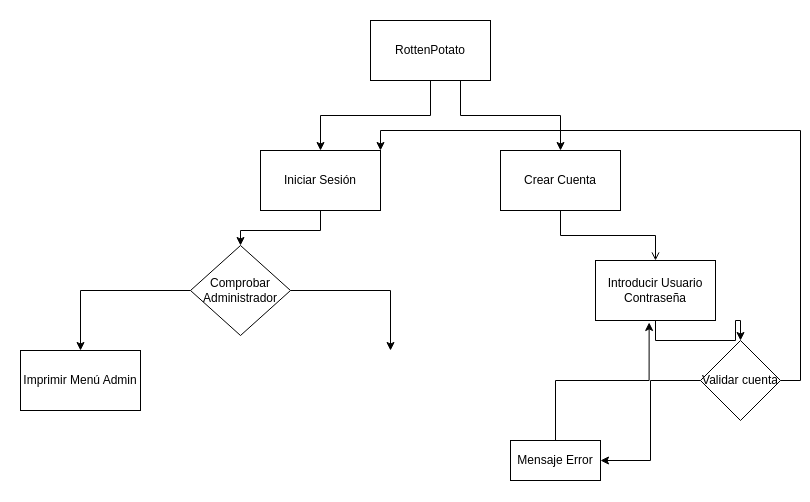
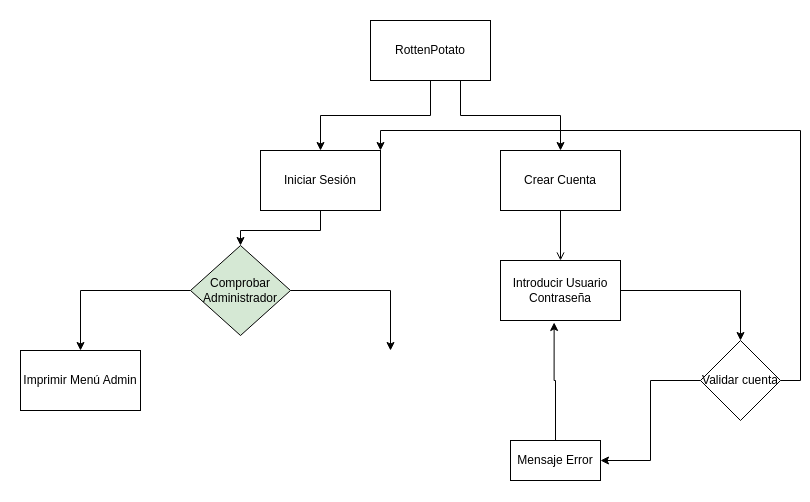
- <mxCell id="18" value="Comprobar Administrador" style="rhombus;whiteSpace=wrap;html=1;" parent="1" vertex="1"><mxGeometry x="190" y="245" width="100" height="90" as="geometry" /></mxCell>
+ <mxCell id="18" value="Comprobar Administrador" style="rhombus;whiteSpace=wrap;html=1;fillColor=#d5e8d4;" parent="1" vertex="1"><mxGeometry x="190" y="245" width="100" height="90" as="geometry" /></mxCell>
- <mxCell id="10" value="Introducir Usuario Contraseña" style="rounded=0;whiteSpace=wrap;html=1;" parent="1" vertex="1"><mxGeometry x="595" y="260" width="120" height="60" as="geometry" /></mxCell>
+ <mxCell id="10" value="Introducir Usuario Contraseña" style="rounded=0;whiteSpace=wrap;html=1;" parent="1" vertex="1"><mxGeometry x="500" y="260" width="120" height="60" as="geometry" /></mxCell>
